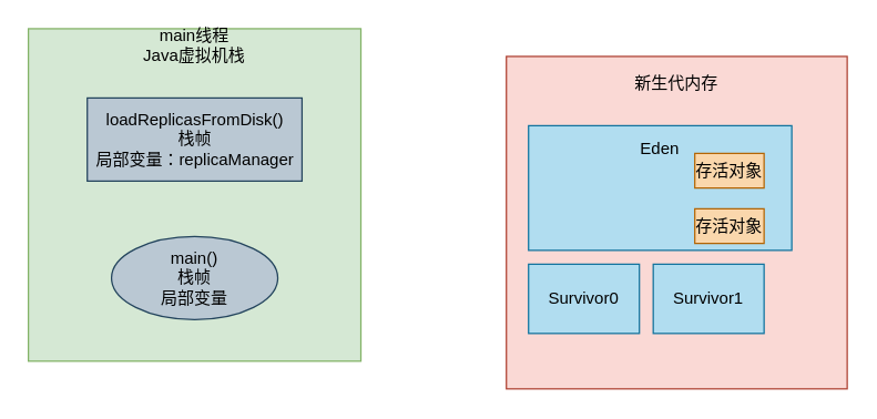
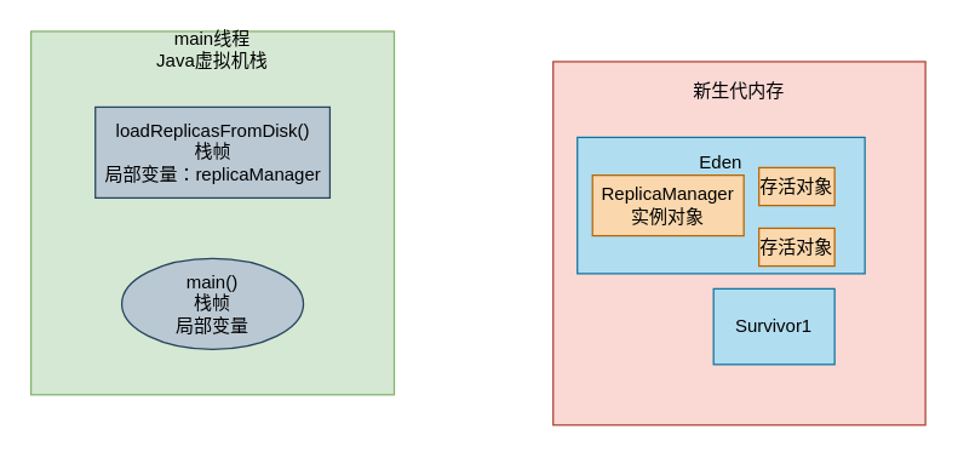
+ <mxCell id="9" value="ReplicaManager实例对象" style="rounded=0;whiteSpace=wrap;html=1;fillColor=#fad7ac;strokeColor=#b46504;" vertex="1" parent="1"><mxGeometry x="391" y="115" width="100" height="40" as="geometry" /></mxCell>
- <mxCell id="7" value="Survivor0" style="rounded=0;whiteSpace=wrap;html=1;fillColor=#b1ddf0;strokeColor=#10739e;" vertex="1" parent="1"><mxGeometry x="381" y="190" width="80" height="50" as="geometry" /></mxCell>
